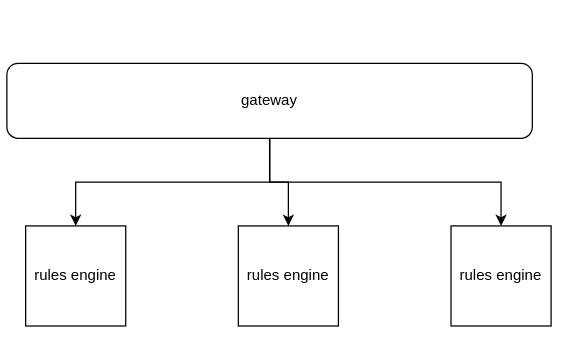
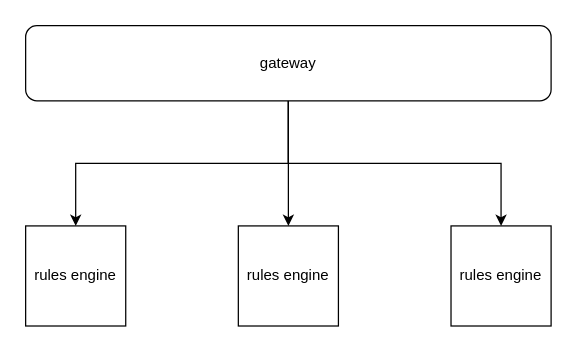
- <mxCell id="8" value="gateway" style="rounded=1;whiteSpace=wrap;html=1;" vertex="1" parent="1"><mxGeometry x="5" y="50" width="420" height="60" as="geometry" /></mxCell>
+ <mxCell id="8" value="gateway" style="rounded=1;whiteSpace=wrap;html=1;" vertex="1" parent="1"><mxGeometry x="20" y="20" width="420" height="60" as="geometry" /></mxCell>
